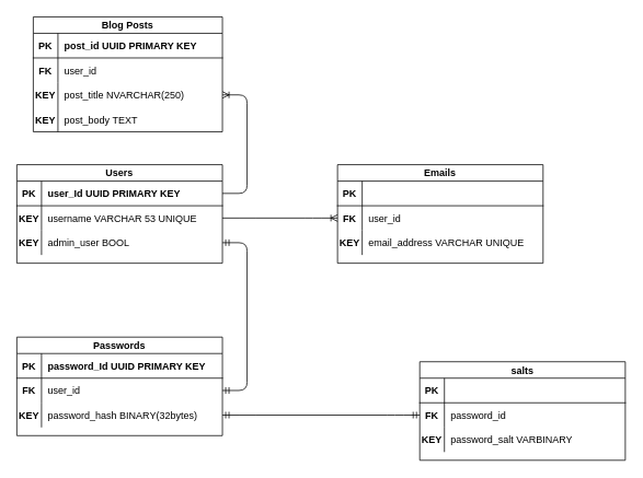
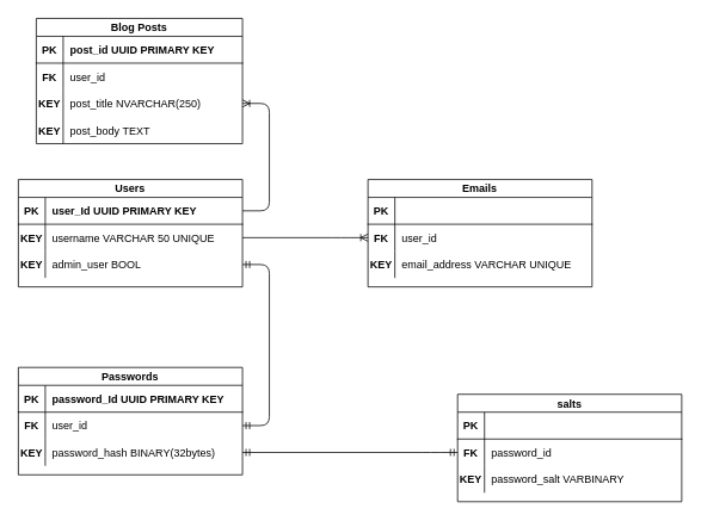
- <mxCell id="8" value="username VARCHAR 53 UNIQUE" style="shape=partialRectangle;overflow=hidden;connectable=0;fillColor=none;top=0;left=0;bottom=0;right=0;align=left;spacingLeft=6;" parent="6" vertex="1"><mxGeometry x="30" width="220" height="30" as="geometry" /></mxCell>
+ <mxCell id="8" value="username VARCHAR 50 UNIQUE" style="shape=partialRectangle;overflow=hidden;connectable=0;fillColor=none;top=0;left=0;bottom=0;right=0;align=left;spacingLeft=6;" parent="6" vertex="1"><mxGeometry x="30" width="220" height="30" as="geometry" /></mxCell>
